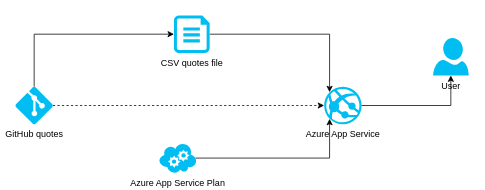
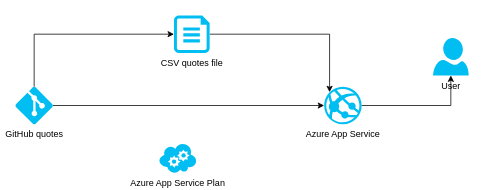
- <mxCell id="10" style="edgeStyle=orthogonalEdgeStyle;rounded=0;orthogonalLoop=1;jettySize=auto;html=1;exitX=1;exitY=0.5;exitDx=0;exitDy=0;exitPerimeter=0;entryX=0;entryY=0.5;entryDx=0;entryDy=0;entryPerimeter=0;dashed=1;" edge="1" parent="1" source="11" target="6"><mxGeometry relative="1" as="geometry"><mxPoint x="232" y="95" as="targetPoint" /></mxGeometry></mxCell>
+ <mxCell id="10" style="edgeStyle=orthogonalEdgeStyle;rounded=0;orthogonalLoop=1;jettySize=auto;html=1;exitX=1;exitY=0.5;exitDx=0;exitDy=0;exitPerimeter=0;entryX=0;entryY=0.5;entryDx=0;entryDy=0;entryPerimeter=0;" edge="1" parent="1" source="11" target="6"><mxGeometry relative="1" as="geometry"><mxPoint x="232" y="95" as="targetPoint" /></mxGeometry></mxCell>
- <mxCell id="7" style="edgeStyle=orthogonalEdgeStyle;rounded=0;orthogonalLoop=1;jettySize=auto;html=1;exitX=0.97;exitY=0.5;exitDx=0;exitDy=0;exitPerimeter=0;entryX=0.145;entryY=0.855;entryDx=0;entryDy=0;entryPerimeter=0;" edge="1" parent="1" source="8" target="6"><mxGeometry relative="1" as="geometry" /></mxCell>
